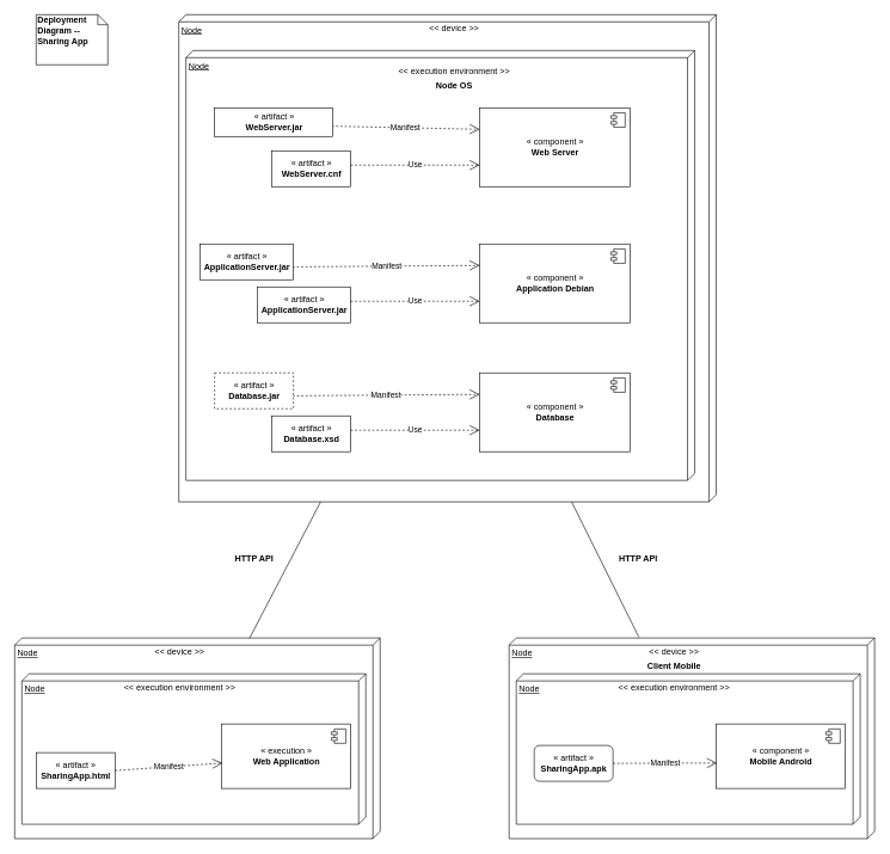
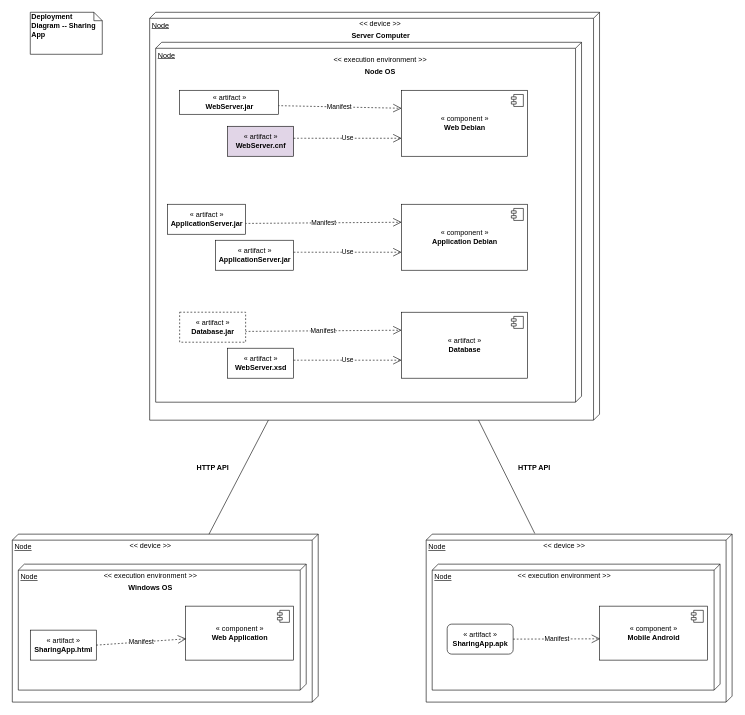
- <mxCell id="48" value="&lt;b&gt;Deployment&amp;nbsp;&lt;br&gt;Diagram -- Sharing App&lt;/b&gt;" parent="1" style="shape=note;whiteSpace=wrap;html=1;size=14;verticalAlign=top;align=left;spacingTop=-6;" vertex="1"><mxGeometry as="geometry" y="20" x="50" height="70" width="100" /></mxCell>
+ <mxCell id="48" value="&lt;b&gt;Deployment&amp;nbsp;&lt;br&gt;Diagram -- Sharing App&lt;/b&gt;" parent="1" style="shape=note;whiteSpace=wrap;html=1;size=14;verticalAlign=top;align=left;spacingTop=-6;" vertex="1"><mxGeometry x="50" y="20" as="geometry" height="70" width="120" /></mxCell>
+ <mxCell id="4" value="&lt;b&gt;Server Computer&lt;/b&gt;" parent="1" style="text;html=1;resizable=0;autosize=1;align=center;verticalAlign=middle;points=[];fillColor=none;strokeColor=none;rounded=0;" vertex="1"><mxGeometry as="geometry" y="50" x="579" height="20" width="110" /></mxCell>
- <mxCell id="8" value="« component »&lt;br&gt;&lt;b&gt;Web Server&lt;/b&gt;" parent="1" style="html=1;dropTarget=0;" vertex="1"><mxGeometry as="geometry" y="150" x="669" height="110" width="210" /></mxCell>
+ <mxCell id="8" value="« component »&lt;br&gt;&lt;b&gt;Web Debian&lt;/b&gt;" parent="1" style="html=1;dropTarget=0;" vertex="1"><mxGeometry as="geometry" y="150" x="669" height="110" width="210" /></mxCell>
- <mxCell id="12" value="« artifact »&lt;br&gt;&lt;b&gt;WebServer.cnf&lt;/b&gt;" parent="1" style="html=1;" vertex="1"><mxGeometry as="geometry" y="210" x="379" height="50" width="110" /></mxCell>
+ <mxCell id="12" value="« artifact »&lt;br&gt;&lt;b&gt;WebServer.cnf&lt;/b&gt;" parent="1" style="html=1;fillColor=#e1d5e7;" vertex="1"><mxGeometry as="geometry" y="210" x="379" height="50" width="110" /></mxCell>
- <mxCell id="20" value="« component »&lt;br&gt;&lt;b&gt;Database&lt;/b&gt;" parent="1" style="html=1;dropTarget=0;" vertex="1"><mxGeometry as="geometry" y="520" x="669" height="110" width="210" /></mxCell>
+ <mxCell id="20" value="« artifact »&lt;br&gt;&lt;b&gt;Database&lt;/b&gt;" parent="1" style="html=1;dropTarget=0;" vertex="1"><mxGeometry as="geometry" y="520" x="669" height="110" width="210" /></mxCell>
- <mxCell id="24" value="« artifact »&lt;br&gt;&lt;b&gt;Database.xsd&lt;/b&gt;" parent="1" style="html=1;" vertex="1"><mxGeometry as="geometry" y="580" x="379" height="50" width="110" /></mxCell>
+ <mxCell id="24" value="« artifact »&lt;br&gt;&lt;b&gt;WebServer.xsd&lt;/b&gt;" parent="1" style="html=1;" vertex="1"><mxGeometry as="geometry" y="580" x="379" height="50" width="110" /></mxCell>
- <mxCell id="37" value="&lt;b&gt;Client Mobile&lt;/b&gt;" parent="1" style="text;html=1;resizable=0;autosize=1;align=center;verticalAlign=middle;points=[];fillColor=none;strokeColor=none;rounded=0;" vertex="1"><mxGeometry as="geometry" y="920" x="895" height="20" width="90" /></mxCell>
+ <mxCell id="30" value="&lt;b&gt;Windows OS&lt;/b&gt;" parent="1" style="text;html=1;resizable=0;autosize=1;align=center;verticalAlign=middle;points=[];fillColor=none;strokeColor=none;rounded=0;" vertex="1"><mxGeometry as="geometry" y="970" x="205" height="20" width="90" /></mxCell>
- <mxCell id="31" value="« execution »&lt;br&gt;&lt;b&gt;Web Application&lt;/b&gt;" parent="1" style="html=1;dropTarget=0;" vertex="1"><mxGeometry as="geometry" y="1010" x="309" height="90" width="180" /></mxCell>
+ <mxCell id="31" value="« component »&lt;br&gt;&lt;b&gt;Web Application&lt;/b&gt;" parent="1" style="html=1;dropTarget=0;" vertex="1"><mxGeometry as="geometry" y="1010" x="309" height="90" width="180" /></mxCell>
